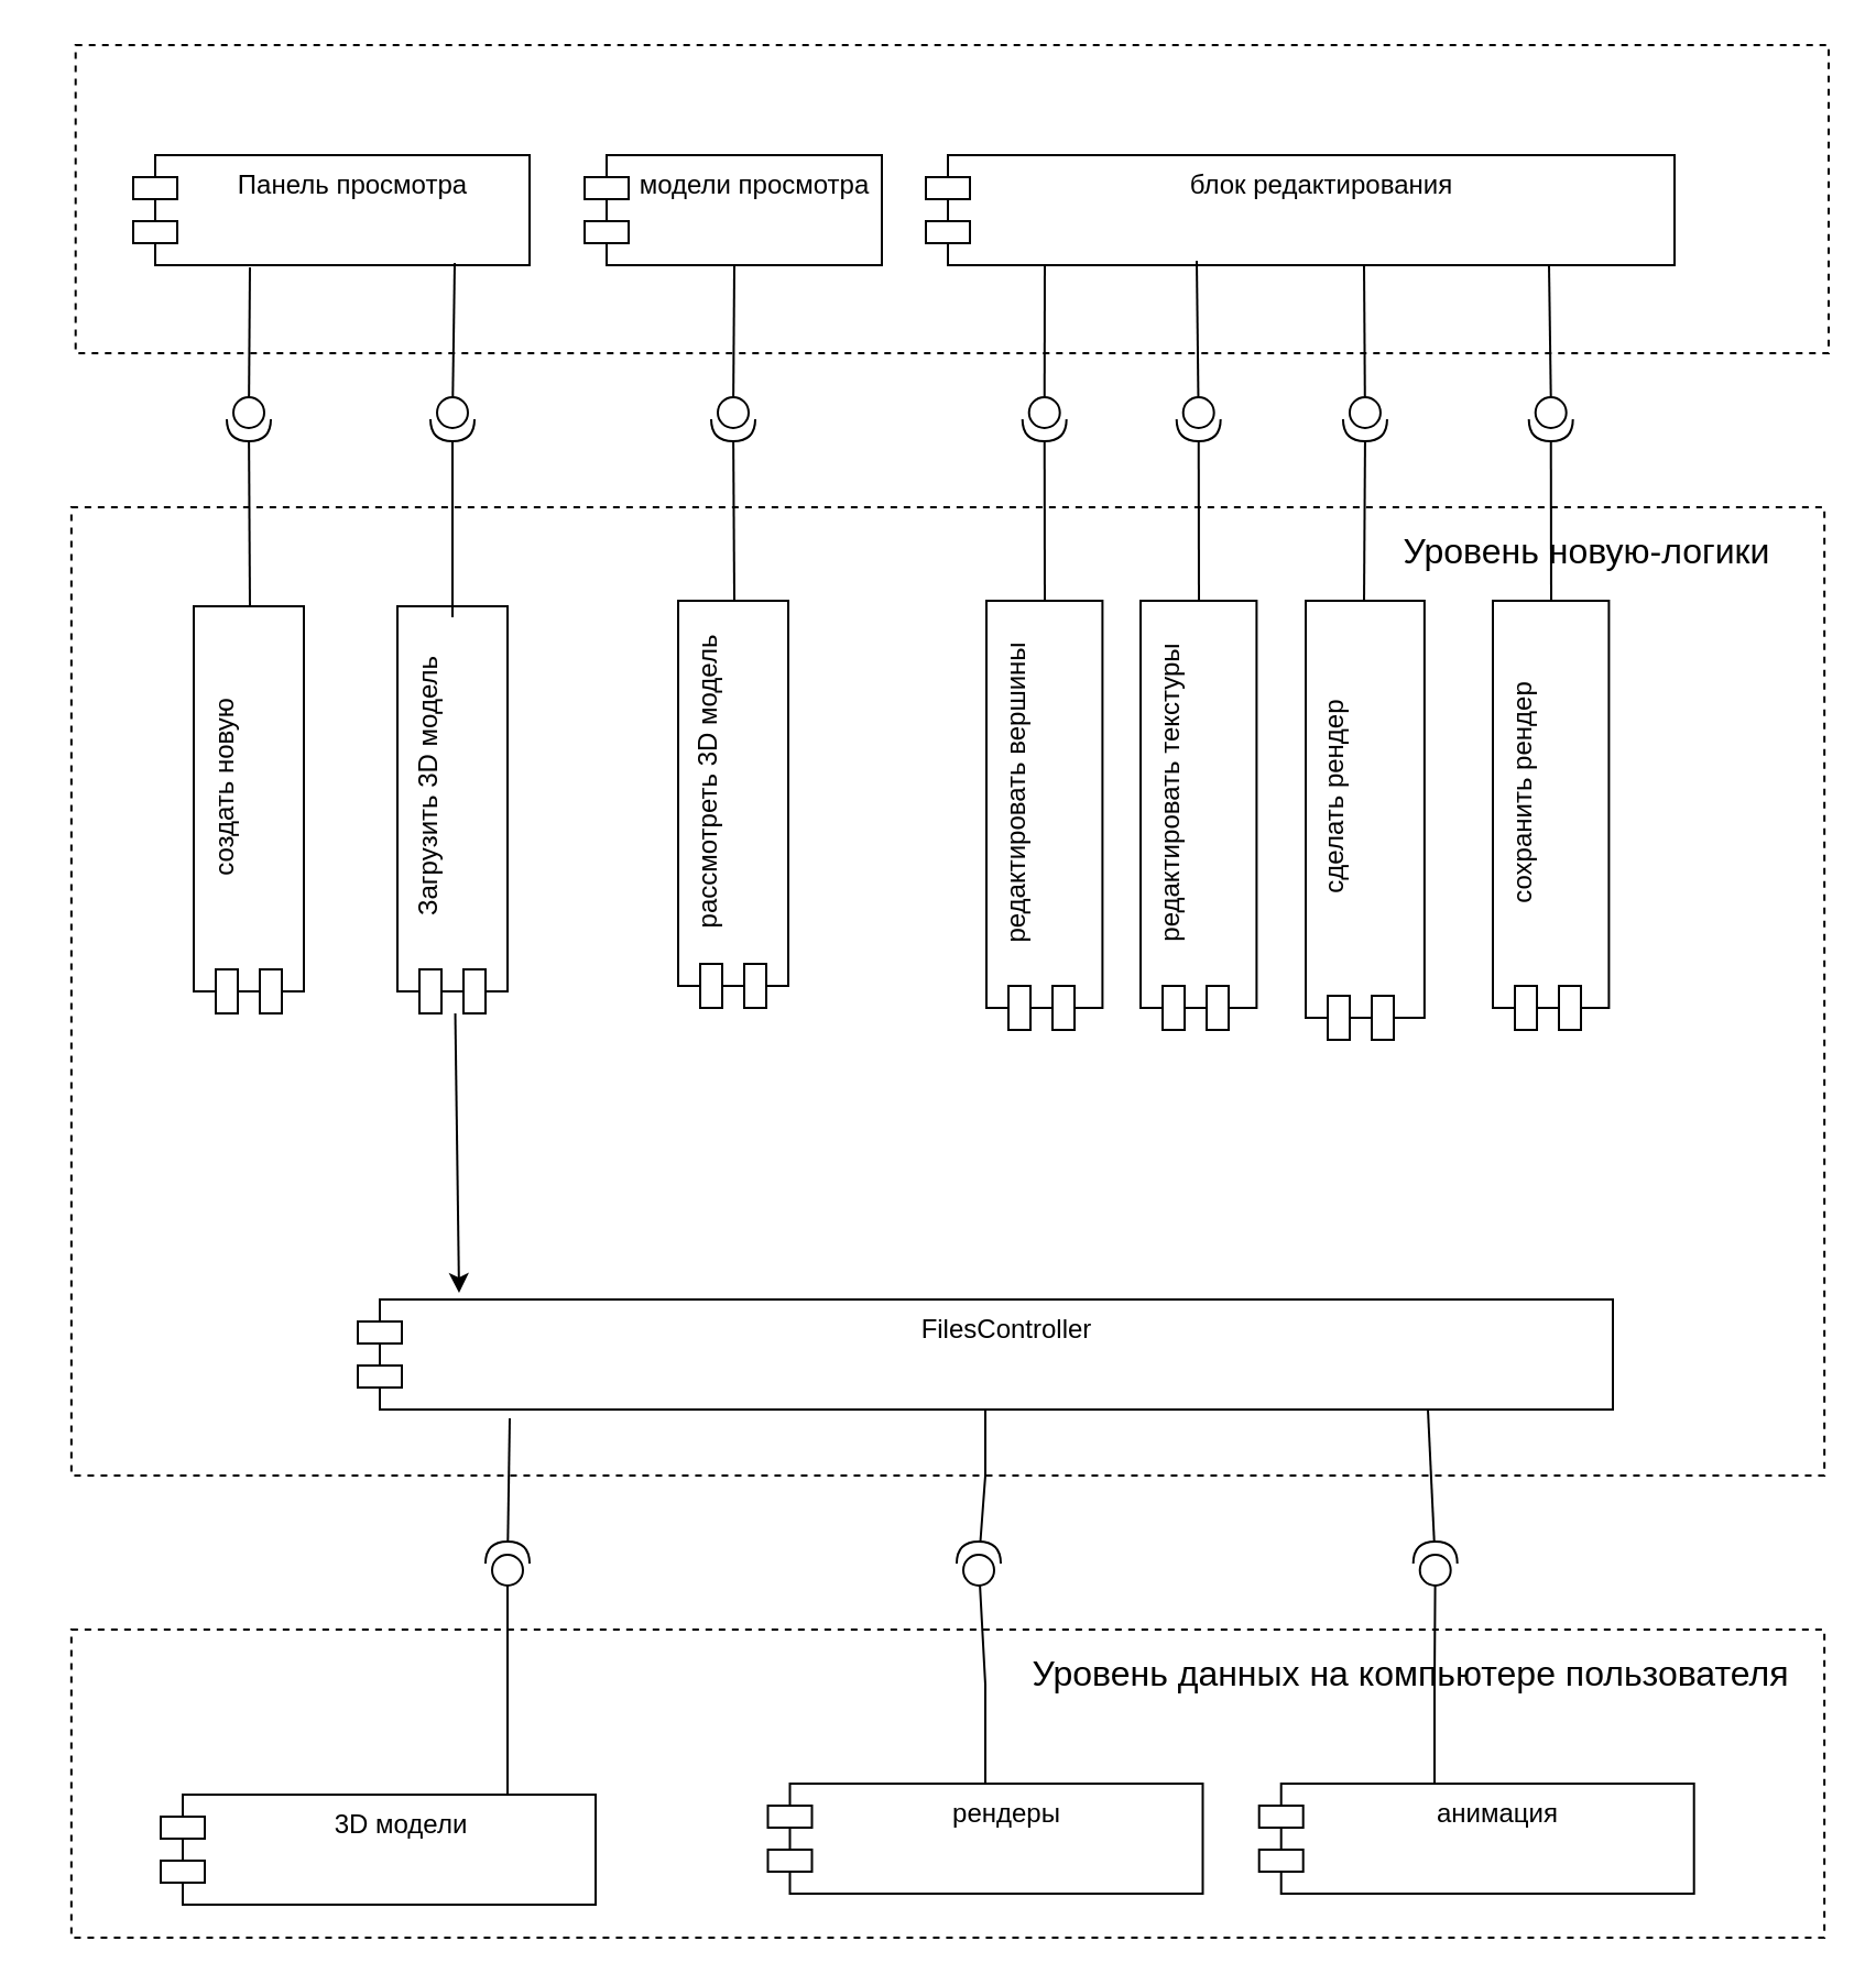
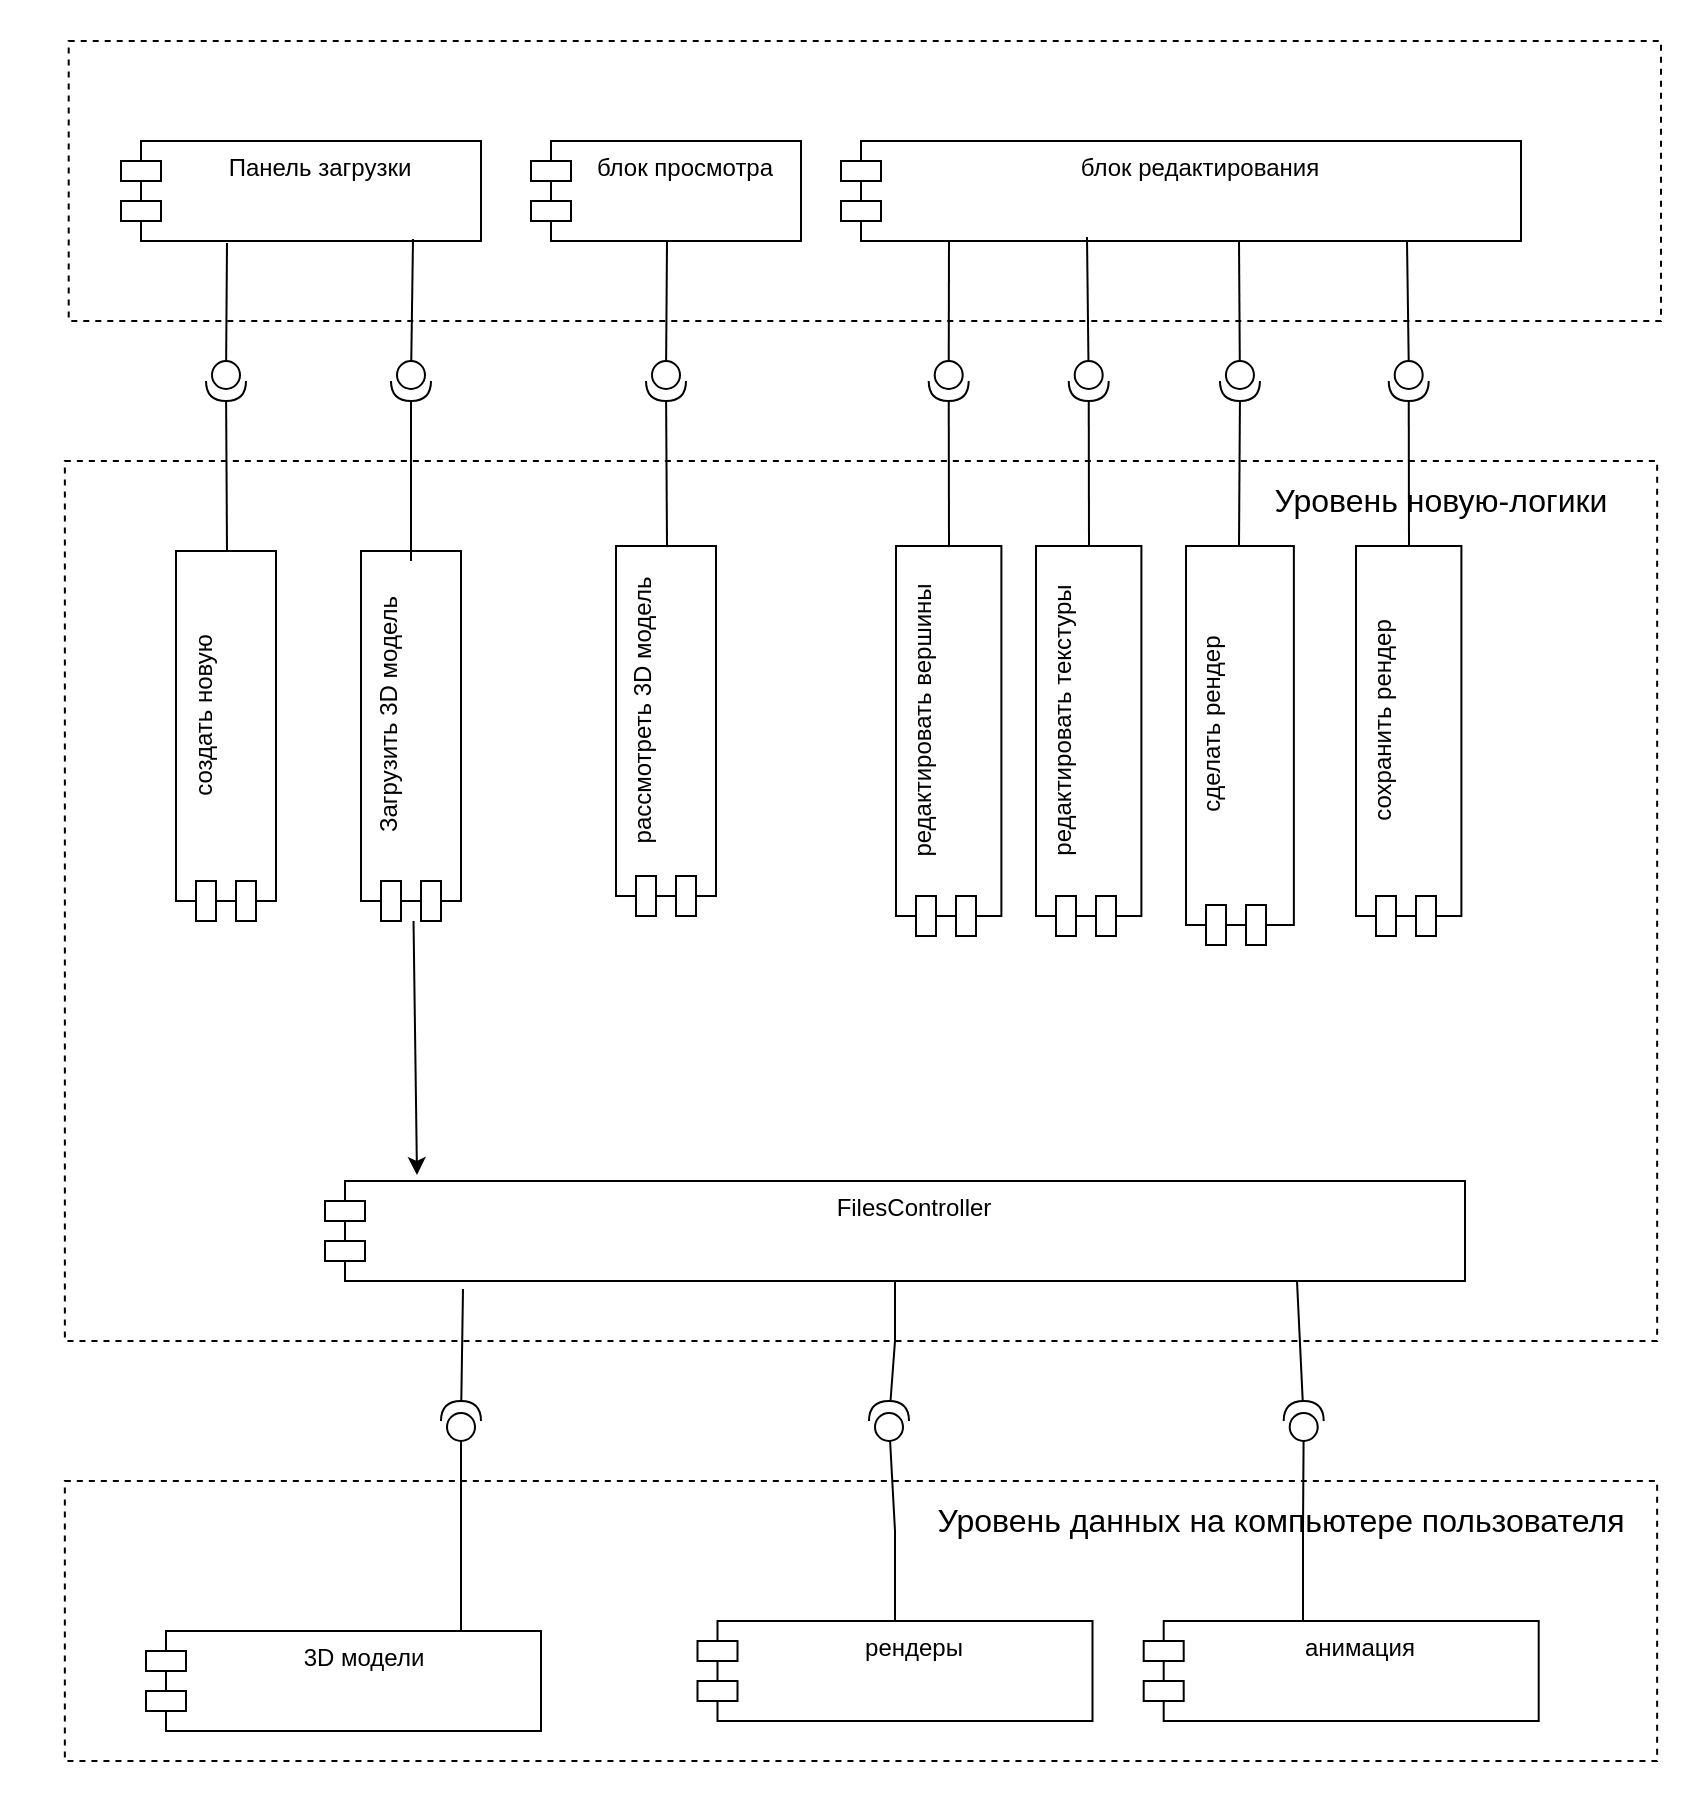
- <mxCell id="3" value="Панель просмотра" style="shape=module;align=left;spacingLeft=20;align=center;verticalAlign=top;whiteSpace=wrap;html=1;" vertex="1" parent="1"><mxGeometry x="60" y="70" width="180" height="50" as="geometry" /></mxCell>
+ <mxCell id="3" value="Панель загрузки" style="shape=module;align=left;spacingLeft=20;align=center;verticalAlign=top;whiteSpace=wrap;html=1;" vertex="1" parent="1"><mxGeometry x="60" y="70" width="180" height="50" as="geometry" /></mxCell>
- <mxCell id="9" value="модели просмотра" style="shape=module;align=left;spacingLeft=20;align=center;verticalAlign=top;whiteSpace=wrap;html=1;" vertex="1" parent="1"><mxGeometry x="265" y="70" width="135" height="50" as="geometry" /></mxCell>
+ <mxCell id="9" value="блок просмотра" style="shape=module;align=left;spacingLeft=20;align=center;verticalAlign=top;whiteSpace=wrap;html=1;" vertex="1" parent="1"><mxGeometry x="265" y="70" width="135" height="50" as="geometry" /></mxCell>
